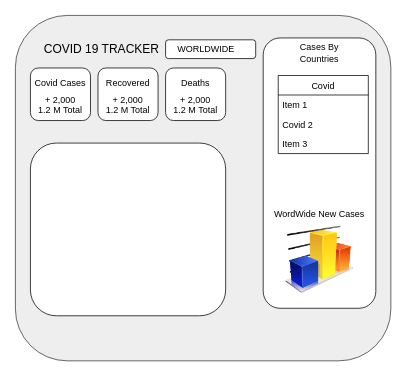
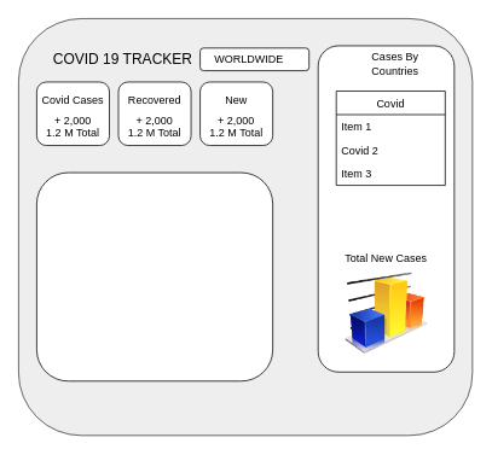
- <mxCell id="17" value="Cases By Countries" style="text;html=1;strokeColor=none;fillColor=none;align=center;verticalAlign=middle;whiteSpace=wrap;rounded=0;" vertex="1" parent="1"><mxGeometry x="375" y="55" width="100" height="30" as="geometry" /></mxCell>
+ <mxCell id="17" value="Cases By Countries" style="text;html=1;strokeColor=none;fillColor=none;align=center;verticalAlign=middle;whiteSpace=wrap;rounded=0;" vertex="1" parent="1"><mxGeometry x="385" y="55" width="100" height="30" as="geometry" /></mxCell>
- <mxCell id="12" value="Deaths" style="text;html=1;strokeColor=none;fillColor=none;align=center;verticalAlign=middle;whiteSpace=wrap;rounded=0;" vertex="1" parent="1"><mxGeometry x="240" y="100" width="40" height="20" as="geometry" /></mxCell>
+ <mxCell id="12" value="New" style="text;html=1;strokeColor=none;fillColor=none;align=center;verticalAlign=middle;whiteSpace=wrap;rounded=0;" vertex="1" parent="1"><mxGeometry x="240" y="100" width="40" height="20" as="geometry" /></mxCell>
- <mxCell id="18" value="WordWide New Cases" style="text;html=1;strokeColor=none;fillColor=none;align=center;verticalAlign=middle;whiteSpace=wrap;rounded=0;" vertex="1" parent="1"><mxGeometry x="355" y="280" width="140" height="10" as="geometry" /></mxCell>
+ <mxCell id="18" value="Total New Cases" style="text;html=1;strokeColor=none;fillColor=none;align=center;verticalAlign=middle;whiteSpace=wrap;rounded=0;" vertex="1" parent="1"><mxGeometry x="355" y="280" width="140" height="10" as="geometry" /></mxCell>
